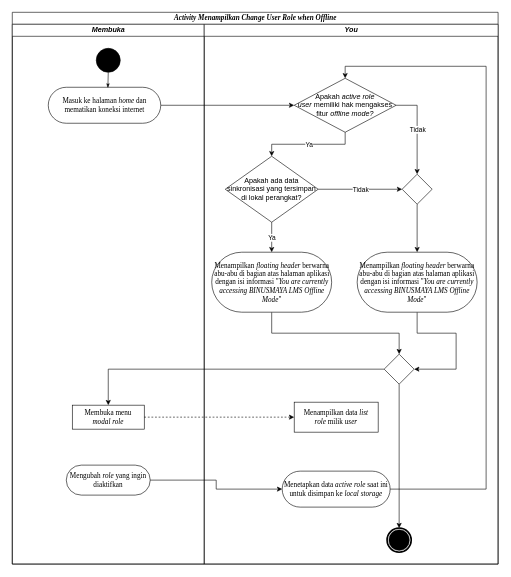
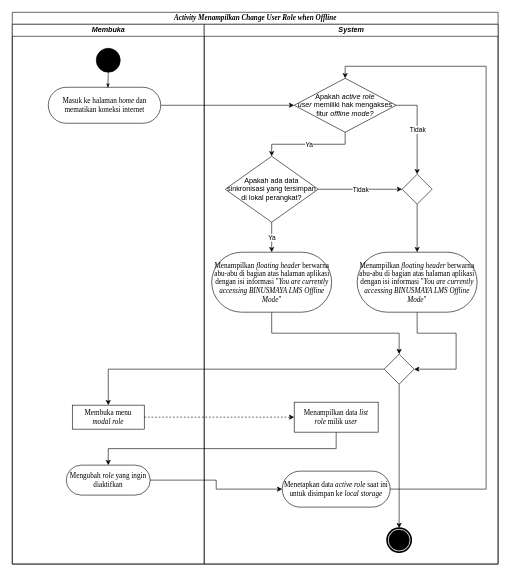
- <mxCell id="14" value="&lt;i&gt;You&lt;/i&gt;" style="swimlane;html=1;startSize=20;" parent="2" vertex="1"><mxGeometry x="320" y="20" width="490" height="900" as="geometry" /></mxCell>
+ <mxCell id="14" value="&lt;i&gt;System&lt;/i&gt;" style="swimlane;html=1;startSize=20;" parent="2" vertex="1"><mxGeometry x="320" y="20" width="490" height="900" as="geometry" /></mxCell>
+ <mxCell id="12" style="edgeStyle=orthogonalEdgeStyle;rounded=0;orthogonalLoop=1;jettySize=auto;html=1;exitX=0.5;exitY=1;exitDx=0;exitDy=0;" edge="1" parent="2" source="34" target="9"><mxGeometry relative="1" as="geometry" /></mxCell>
